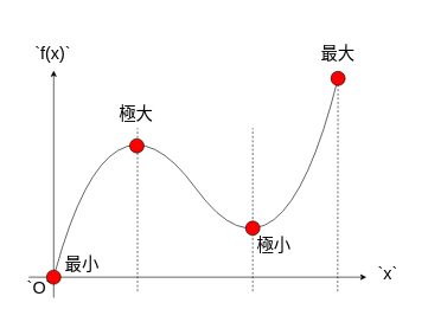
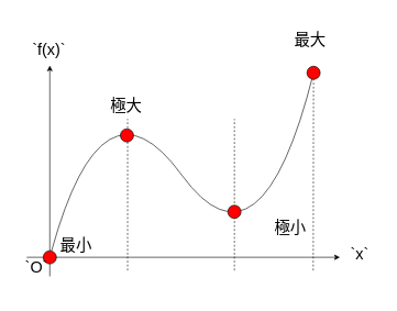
- <mxCell id="16" value="最大" style="text;html=1;align=center;verticalAlign=middle;whiteSpace=wrap;rounded=0;fontSize=24;" vertex="1" parent="1"><mxGeometry x="445" y="60" width="60" height="30" as="geometry" /></mxCell>
+ <mxCell id="16" value="最大" style="text;html=1;align=center;verticalAlign=middle;whiteSpace=wrap;rounded=0;fontSize=24;" vertex="1" parent="1"><mxGeometry x="440" y="45" width="60" height="30" as="geometry" /></mxCell>
- <mxCell id="17" value="極小" style="text;html=1;align=center;verticalAlign=middle;whiteSpace=wrap;rounded=0;fontSize=24;" vertex="1" parent="1"><mxGeometry x="355" y="331" width="60" height="30" as="geometry" /></mxCell>
+ <mxCell id="17" value="極小" style="text;html=1;align=center;verticalAlign=middle;whiteSpace=wrap;rounded=0;fontSize=24;" vertex="1" parent="1"><mxGeometry x="410" y="331" width="60" height="30" as="geometry" /></mxCell>
